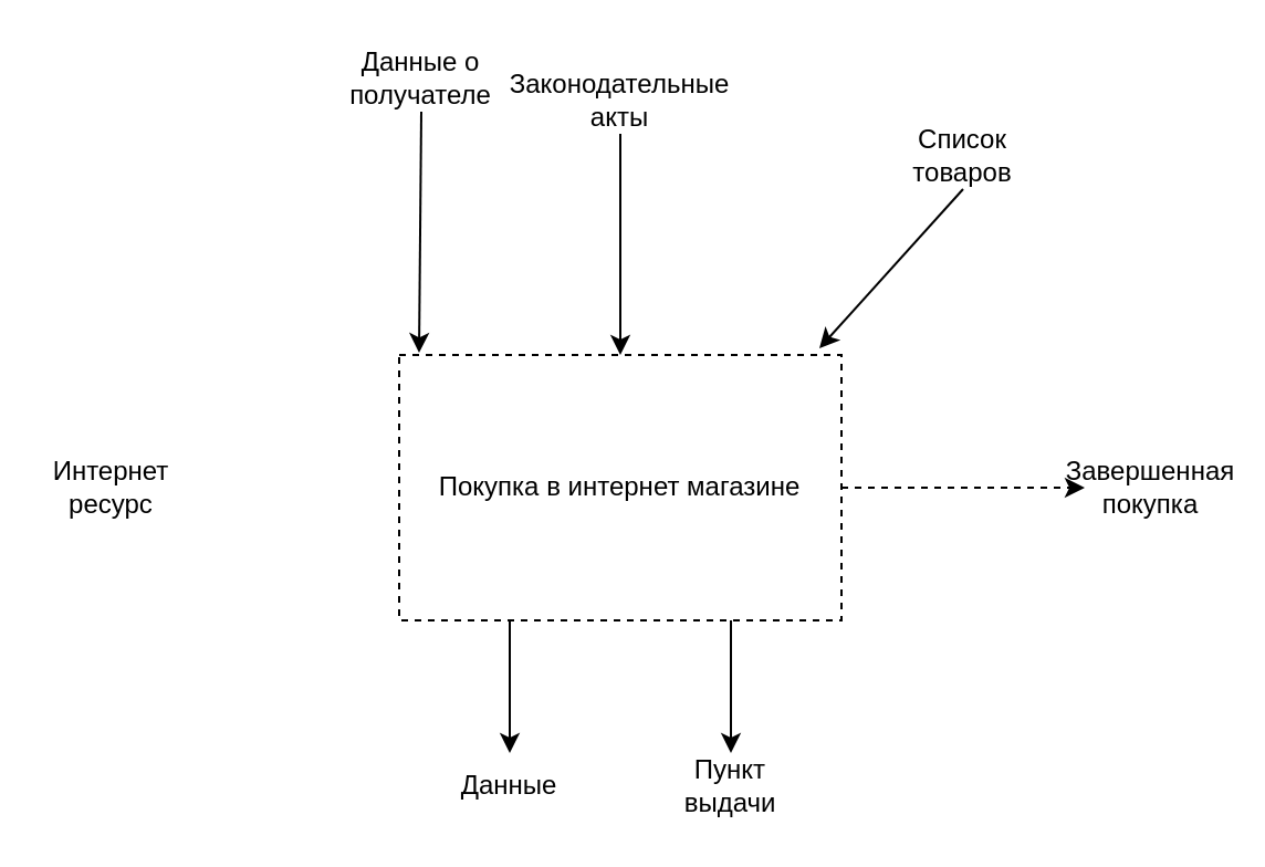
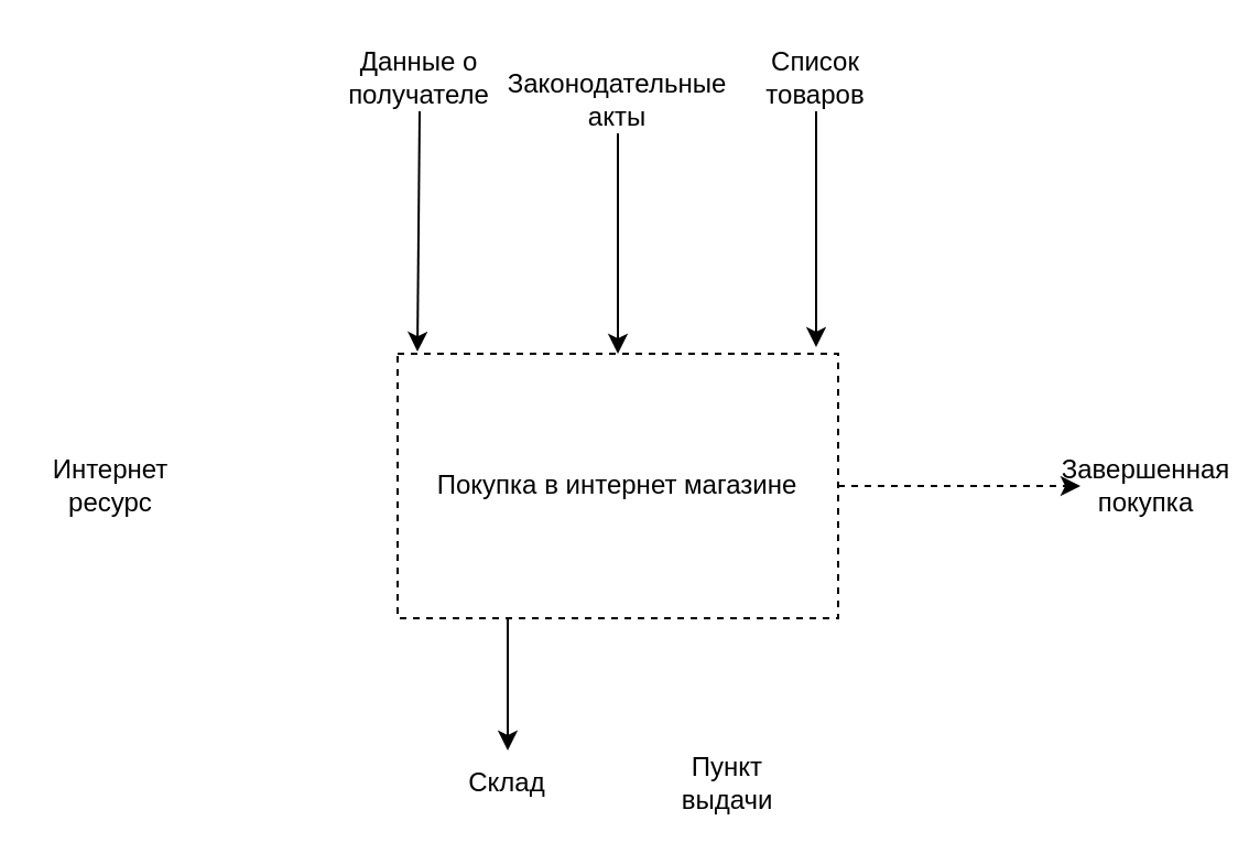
- <mxCell id="7" value="Список товаров" style="text;html=1;align=center;verticalAlign=middle;whiteSpace=wrap;rounded=0;" parent="1" vertex="1"><mxGeometry x="405" y="55" width="60" height="30" as="geometry" /></mxCell>
+ <mxCell id="7" value="Список товаров" style="text;html=1;align=center;verticalAlign=middle;whiteSpace=wrap;rounded=0;" parent="1" vertex="1"><mxGeometry x="340" y="20" width="60" height="30" as="geometry" /></mxCell>
- <mxCell id="3" style="edgeStyle=orthogonalEdgeStyle;rounded=0;orthogonalLoop=1;jettySize=auto;html=1;exitX=0.75;exitY=1;exitDx=0;exitDy=0;entryX=0.5;entryY=0;entryDx=0;entryDy=0;" parent="1" source="5" target="13" edge="1"><mxGeometry relative="1" as="geometry" /></mxCell>
- <mxCell id="8" value="Данные" style="text;html=1;align=center;verticalAlign=middle;whiteSpace=wrap;rounded=0;" parent="1" vertex="1"><mxGeometry x="200" y="340" width="60" height="30" as="geometry" /></mxCell>
+ <mxCell id="8" value="Склад" style="text;html=1;align=center;verticalAlign=middle;whiteSpace=wrap;rounded=0;" parent="1" vertex="1"><mxGeometry x="200" y="340" width="60" height="30" as="geometry" /></mxCell>
